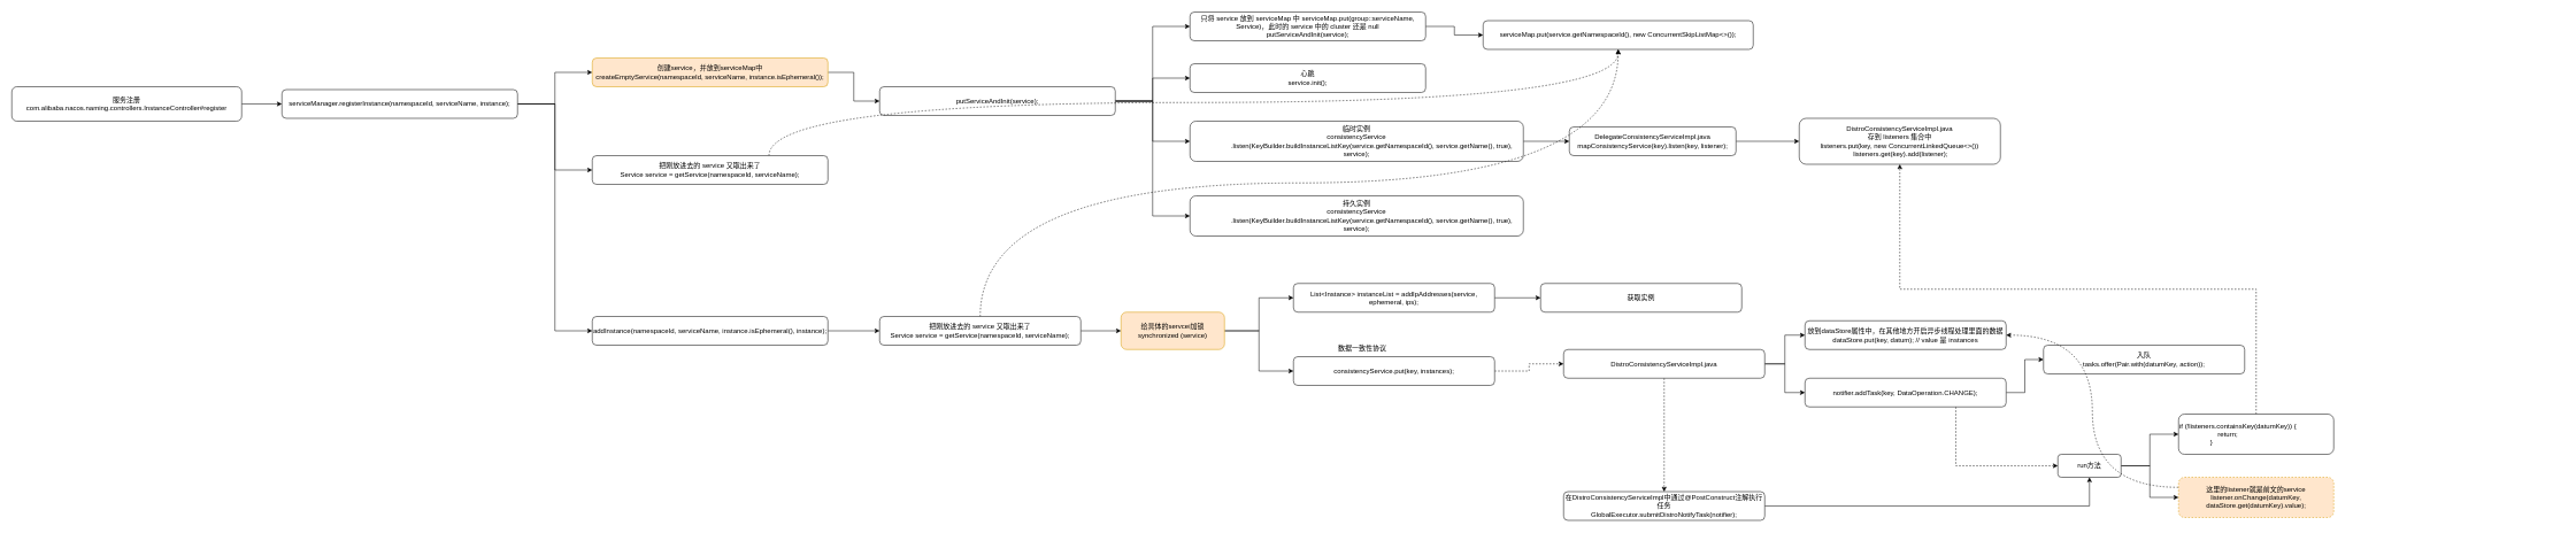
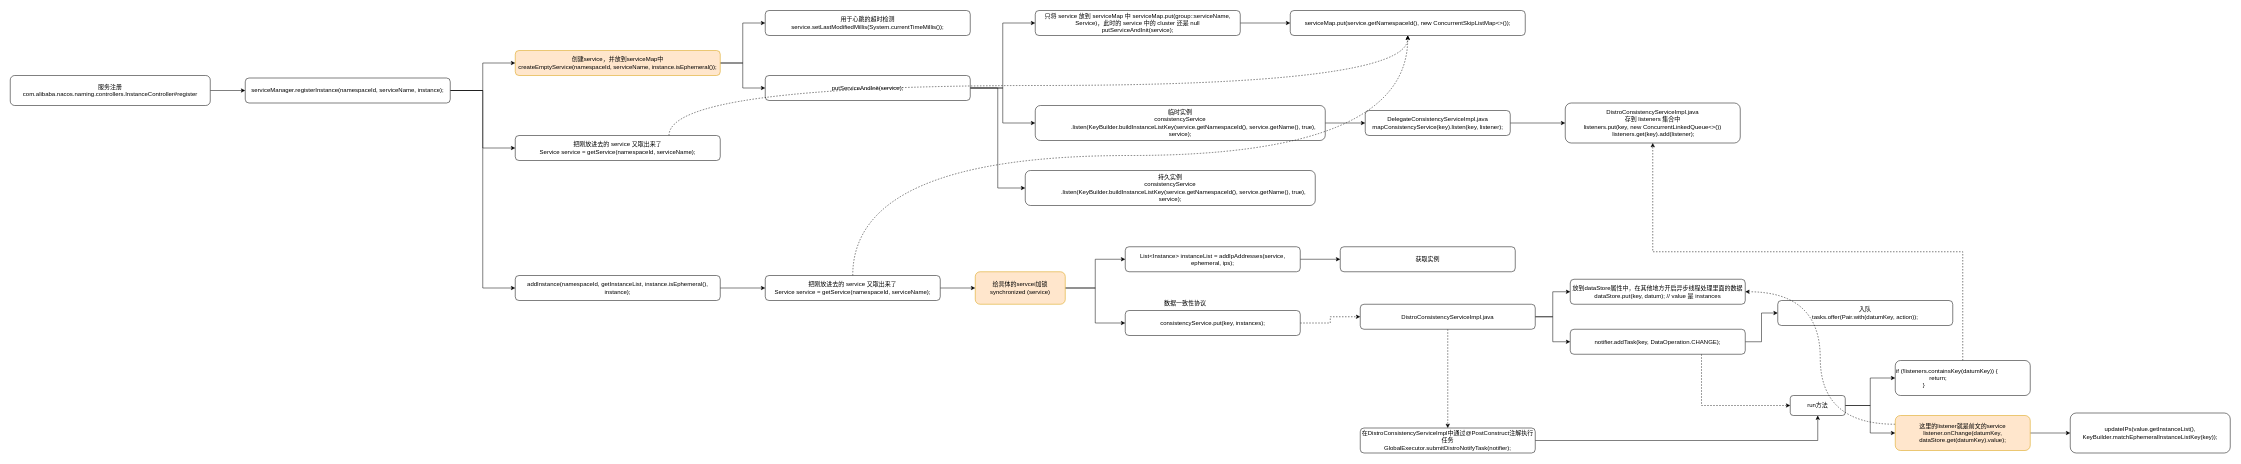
+ <mxCell id="8" style="edgeStyle=orthogonalEdgeStyle;rounded=0;orthogonalLoop=1;jettySize=auto;html=1;exitX=1;exitY=0.5;exitDx=0;exitDy=0;entryX=0;entryY=0.5;entryDx=0;entryDy=0;" edge="1" parent="1" source="10" target="11"><mxGeometry relative="1" as="geometry" /></mxCell>
+ <mxCell id="11" value="用于心跳的超时检测&lt;br&gt;service.setLastModifiedMillis(System.currentTimeMillis());" style="rounded=1;whiteSpace=wrap;html=1;" vertex="1" parent="1"><mxGeometry x="1530" y="20" width="410" height="50" as="geometry" /></mxCell>
- <mxCell id="28" value="serviceMap.put(service.getNamespaceId(), new ConcurrentSkipListMap&amp;lt;&amp;gt;());" style="rounded=1;whiteSpace=wrap;html=1;" vertex="1" parent="1"><mxGeometry x="2580" y="35" width="470" height="50" as="geometry" /></mxCell>
+ <mxCell id="28" value="serviceMap.put(service.getNamespaceId(), new ConcurrentSkipListMap&amp;lt;&amp;gt;());" style="rounded=1;whiteSpace=wrap;html=1;" vertex="1" parent="1"><mxGeometry x="2580" y="20" width="470" height="50" as="geometry" /></mxCell>
- <mxCell id="15" style="edgeStyle=orthogonalEdgeStyle;rounded=0;orthogonalLoop=1;jettySize=auto;html=1;exitX=1;exitY=0.5;exitDx=0;exitDy=0;" edge="1" parent="1" source="16" target="25"><mxGeometry relative="1" as="geometry" /></mxCell>
- <mxCell id="25" value="心跳&lt;br&gt;service.init();" style="rounded=1;whiteSpace=wrap;html=1;" vertex="1" parent="1"><mxGeometry x="2070" y="110" width="410" height="50" as="geometry" /></mxCell>
- <mxCell id="21" value="&lt;div&gt;持久实例&lt;/div&gt;&lt;div&gt;consistencyService&lt;/div&gt;&lt;div&gt;&amp;nbsp; &amp;nbsp; &amp;nbsp; &amp;nbsp; &amp;nbsp; &amp;nbsp; &amp;nbsp; &amp;nbsp; .listen(KeyBuilder.buildInstanceListKey(service.getNamespaceId(), service.getName(), true), service);&lt;/div&gt;" style="rounded=1;whiteSpace=wrap;html=1;" vertex="1" parent="1"><mxGeometry x="2070" y="340" width="580" height="70" as="geometry" /></mxCell>
+ <mxCell id="21" value="&lt;div&gt;持久实例&lt;/div&gt;&lt;div&gt;consistencyService&lt;/div&gt;&lt;div&gt;&amp;nbsp; &amp;nbsp; &amp;nbsp; &amp;nbsp; &amp;nbsp; &amp;nbsp; &amp;nbsp; &amp;nbsp; .listen(KeyBuilder.buildInstanceListKey(service.getNamespaceId(), service.getName(), true), service);&lt;/div&gt;" style="rounded=1;whiteSpace=wrap;html=1;" vertex="1" parent="1"><mxGeometry x="2050" y="340" width="580" height="70" as="geometry" /></mxCell>
- <mxCell id="30" value="addInstance(namespaceId, serviceName, instance.isEphemeral(), instance);" style="rounded=1;whiteSpace=wrap;html=1;" vertex="1" parent="1"><mxGeometry x="1030" y="550" width="410" height="50" as="geometry" /></mxCell>
+ <mxCell id="30" value="addInstance(namespaceId, getInstanceList, instance.isEphemeral(), instance);" style="rounded=1;whiteSpace=wrap;html=1;" vertex="1" parent="1"><mxGeometry x="1030" y="550" width="410" height="50" as="geometry" /></mxCell>
- <mxCell id="59" value="这里的listener就是前文的service&lt;br&gt;listener.onChange(datumKey, dataStore.get(datumKey).value);" style="rounded=1;whiteSpace=wrap;html=1;align=center;fillColor=#ffe6cc;strokeColor=#d79b00;dashed=1;" vertex="1" parent="1"><mxGeometry x="3790" y="830" width="270" height="70" as="geometry" /></mxCell>
+ <mxCell id="59" value="这里的listener就是前文的service&lt;br&gt;listener.onChange(datumKey, dataStore.get(datumKey).value);" style="rounded=1;whiteSpace=wrap;html=1;align=center;fillColor=#ffe6cc;strokeColor=#d79b00;" vertex="1" parent="1"><mxGeometry x="3790" y="830" width="270" height="70" as="geometry" /></mxCell>
+ <mxCell id="58" style="edgeStyle=orthogonalEdgeStyle;rounded=0;orthogonalLoop=1;jettySize=auto;html=1;exitX=1;exitY=0.5;exitDx=0;exitDy=0;" edge="1" parent="1" source="59" target="60"><mxGeometry relative="1" as="geometry" /></mxCell>
+ <mxCell id="60" value="updateIPs(value.getInstanceList(), KeyBuilder.matchEphemeralInstanceListKey(key));" style="rounded=1;whiteSpace=wrap;html=1;align=center;" vertex="1" parent="1"><mxGeometry x="4140" y="825" width="320" height="80" as="geometry" /></mxCell>
